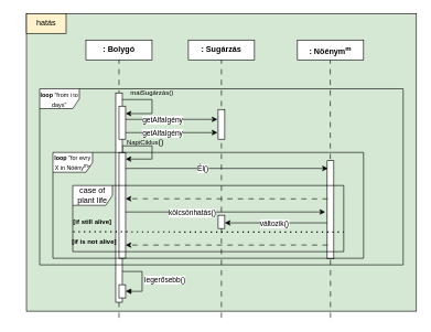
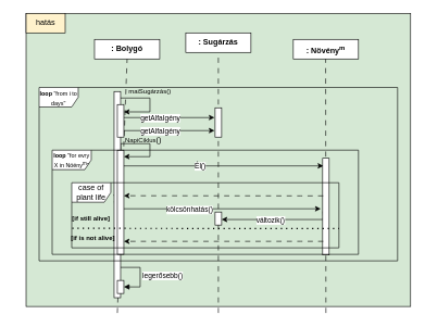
- <mxCell id="4" value="&lt;b&gt;: Bolygó&lt;/b&gt;" style="rounded=0;whiteSpace=wrap;html=1;" vertex="1" parent="1"><mxGeometry x="129" y="60" width="100" height="30" as="geometry" /></mxCell>
+ <mxCell id="4" value="&lt;b&gt;: Bolygó&lt;/b&gt;" style="rounded=0;whiteSpace=wrap;html=1;" vertex="1" parent="1"><mxGeometry x="144" y="60" width="100" height="30" as="geometry" /></mxCell>
- <mxCell id="6" value="&lt;b&gt;: Sugárzás&lt;/b&gt;" style="rounded=0;whiteSpace=wrap;html=1;" vertex="1" parent="1"><mxGeometry x="284" y="60" width="100" height="30" as="geometry" /></mxCell>
+ <mxCell id="6" value="&lt;b&gt;: Sugárzás&lt;/b&gt;" style="rounded=0;whiteSpace=wrap;html=1;" vertex="1" parent="1"><mxGeometry x="284" y="50" width="100" height="30" as="geometry" /></mxCell>
- <mxCell id="5" value="&lt;b&gt;: Nöénym&lt;sup&gt;m&lt;/sup&gt;&lt;/b&gt;" style="rounded=0;whiteSpace=wrap;html=1;" vertex="1" parent="1"><mxGeometry x="449" y="60" width="100" height="30" as="geometry" /></mxCell>
+ <mxCell id="5" value="&lt;b&gt;: Növény&lt;sup&gt;m&lt;/sup&gt;&lt;/b&gt;" style="rounded=0;whiteSpace=wrap;html=1;" vertex="1" parent="1"><mxGeometry x="449" y="60" width="100" height="30" as="geometry" /></mxCell>
